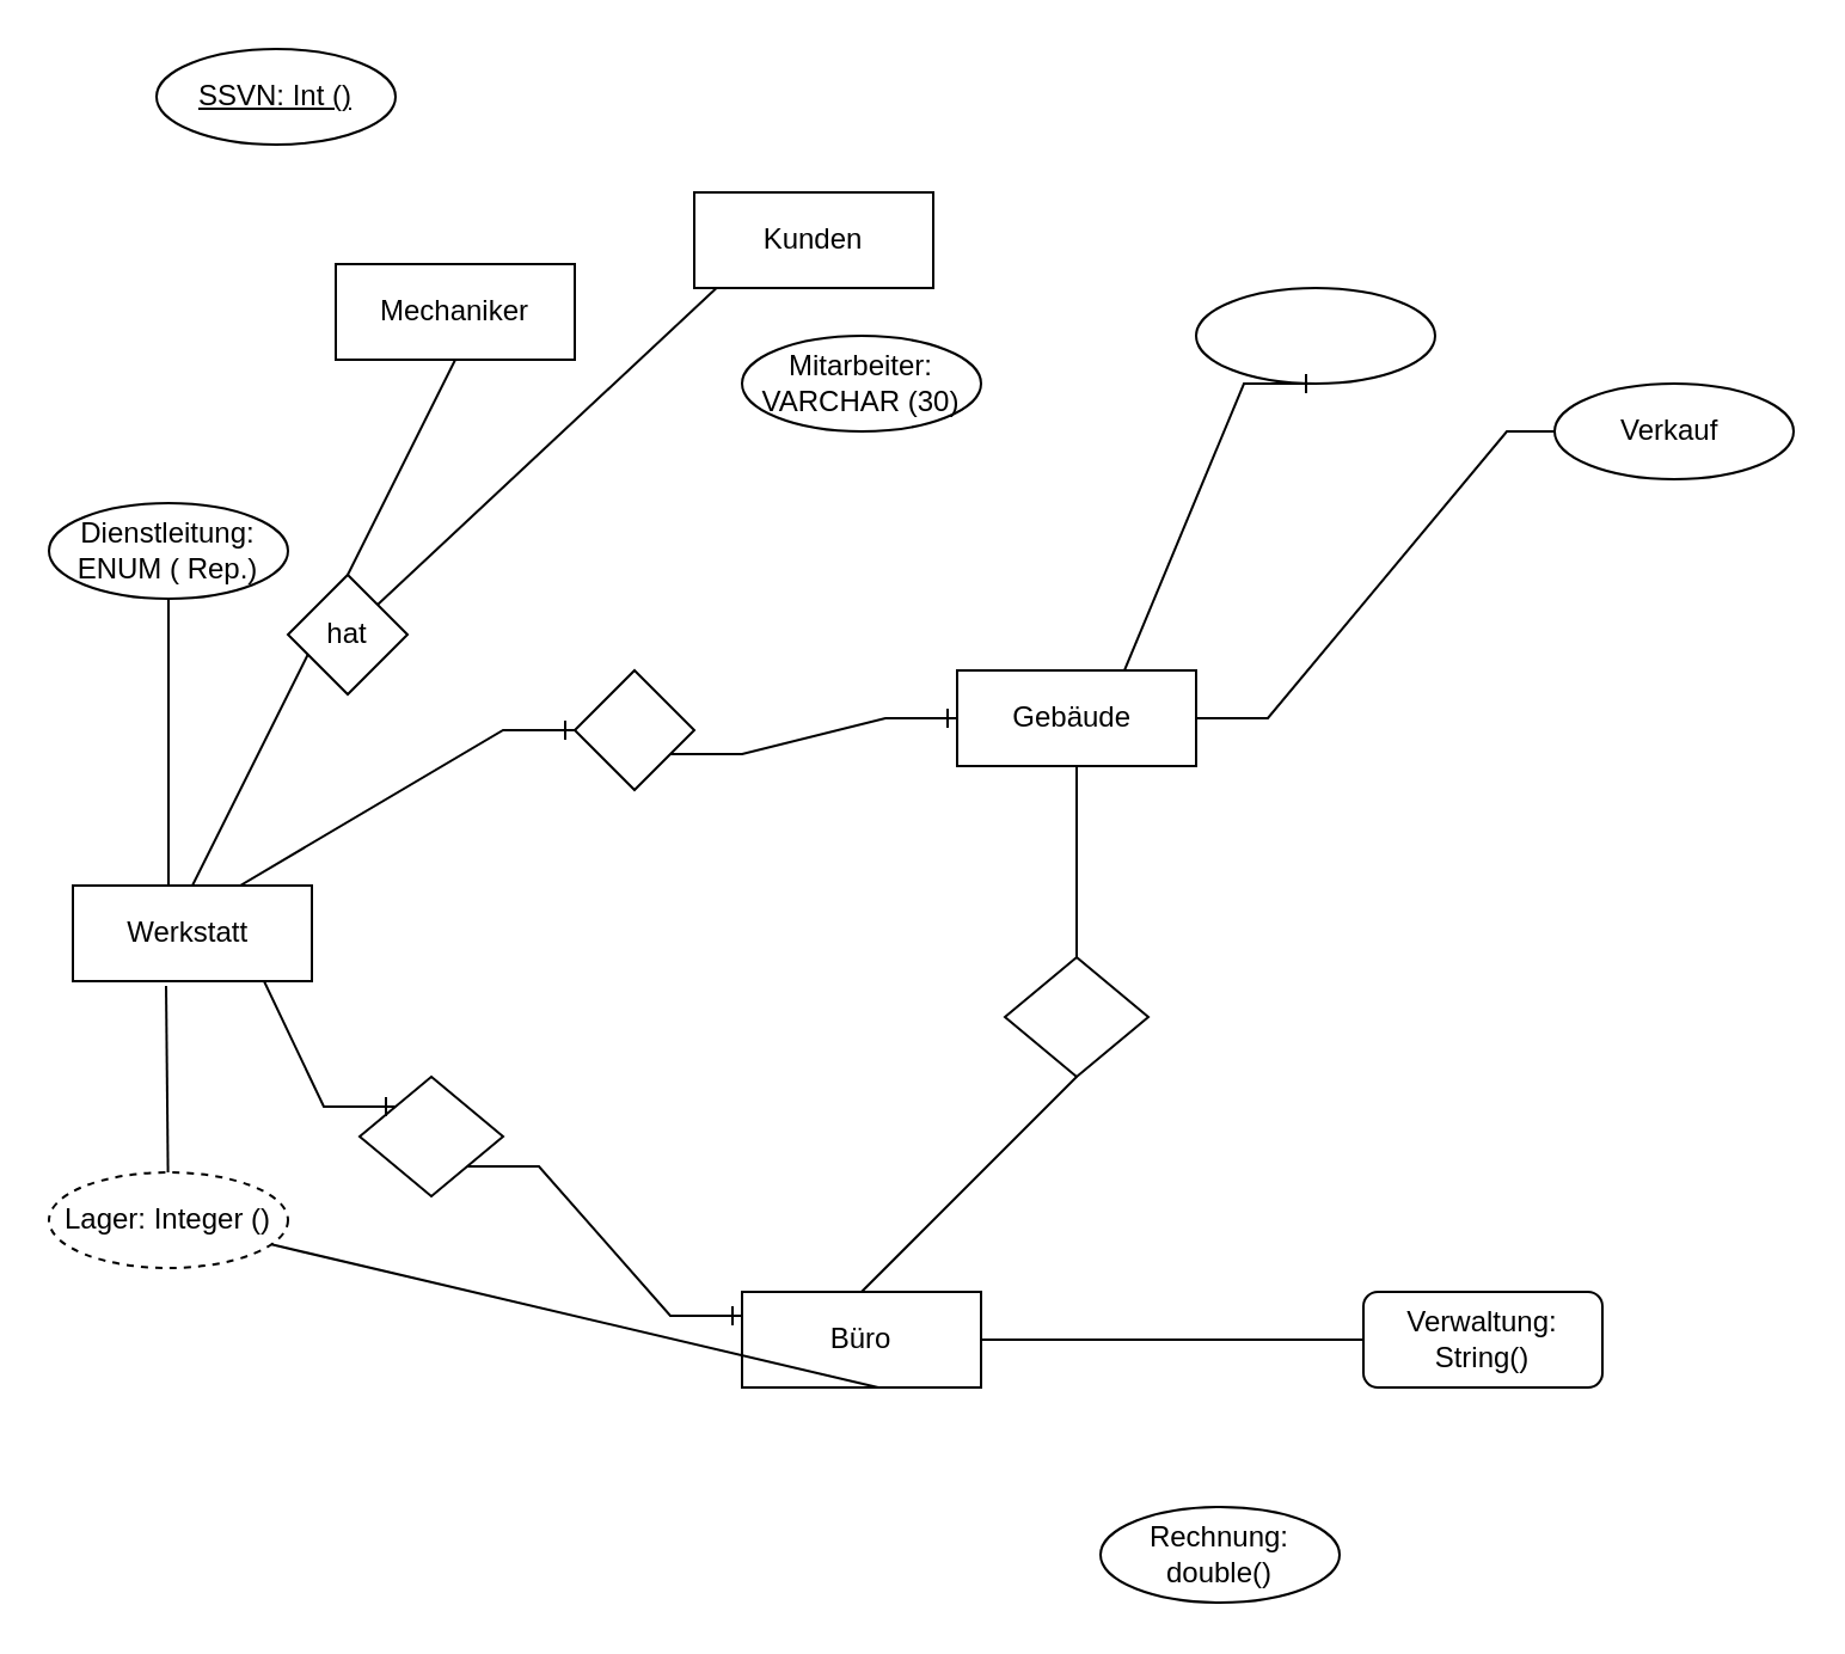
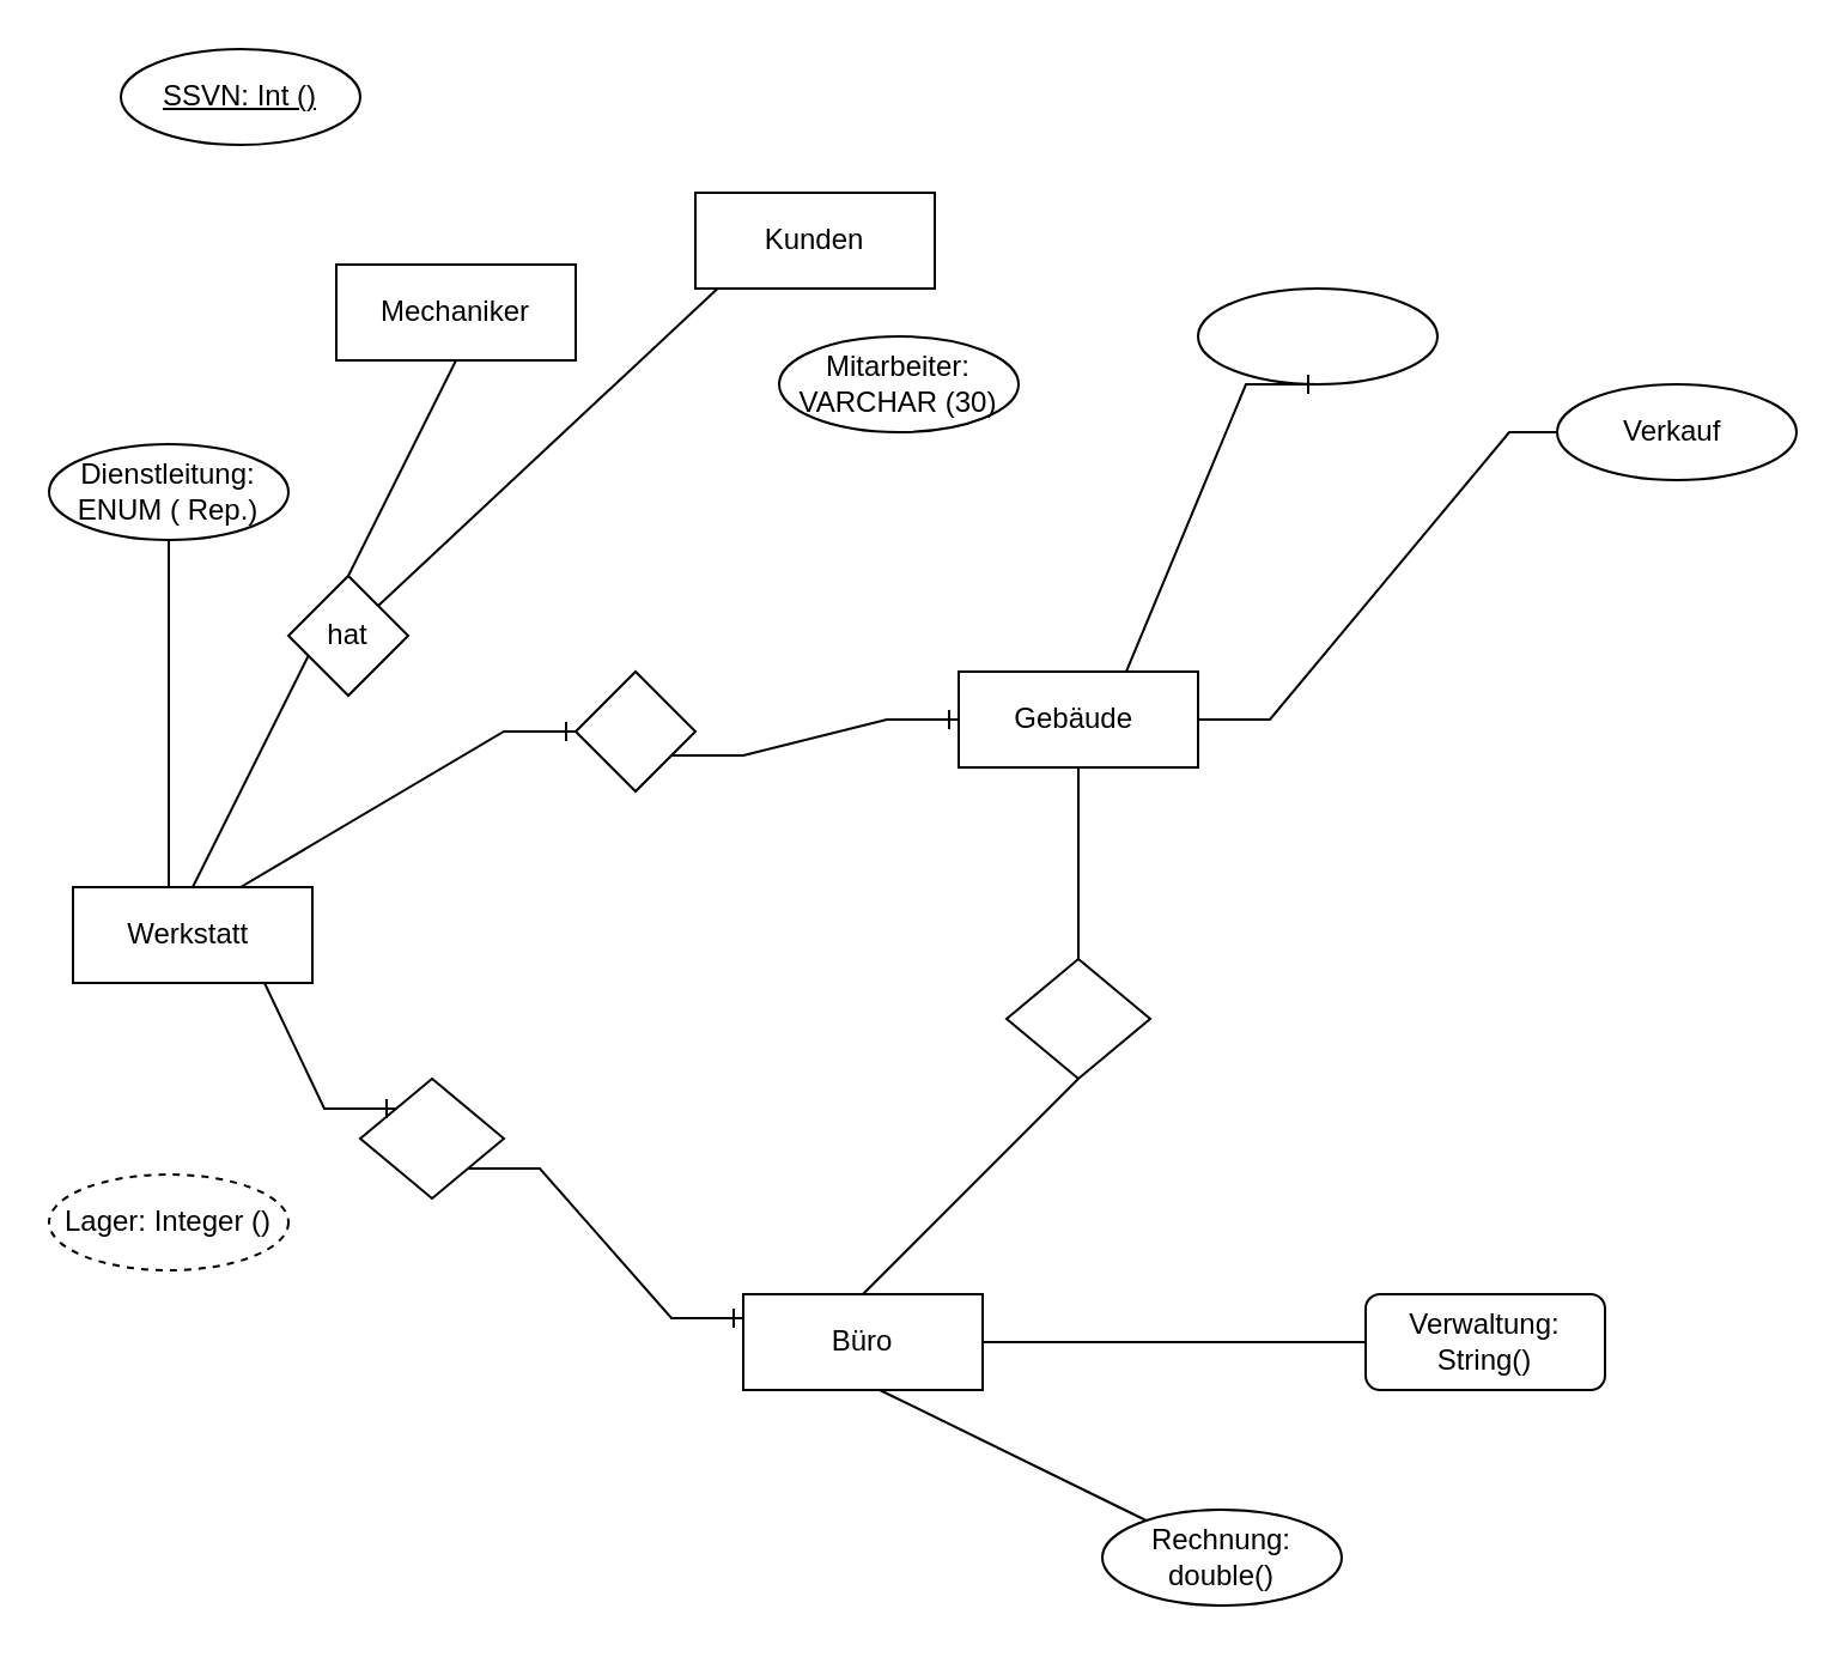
- <mxCell id="33" value="SSVN: Int ()" style="ellipse;whiteSpace=wrap;html=1;align=center;fontStyle=4;" vertex="1" parent="1"><mxGeometry x="65" y="20" width="100" height="40" as="geometry" /></mxCell>
+ <mxCell id="33" value="SSVN: Int ()" style="ellipse;whiteSpace=wrap;html=1;align=center;fontStyle=4;" vertex="1" parent="1"><mxGeometry x="50" y="20" width="100" height="40" as="geometry" /></mxCell>
- <mxCell id="8" value="Mitarbeiter: VARCHAR (30)" style="ellipse;whiteSpace=wrap;html=1;align=center;" vertex="1" parent="1"><mxGeometry x="310" y="140" width="100" height="40" as="geometry" /></mxCell>
+ <mxCell id="8" value="Mitarbeiter: VARCHAR (30)" style="ellipse;whiteSpace=wrap;html=1;align=center;" vertex="1" parent="1"><mxGeometry x="325" y="140" width="100" height="40" as="geometry" /></mxCell>
- <mxCell id="19" value="Dienstleitung: ENUM ( Rep.)" style="ellipse;whiteSpace=wrap;html=1;align=center;" vertex="1" parent="1"><mxGeometry x="20" y="210" width="100" height="40" as="geometry" /></mxCell>
+ <mxCell id="19" value="Dienstleitung: ENUM ( Rep.)" style="ellipse;whiteSpace=wrap;html=1;align=center;" vertex="1" parent="1"><mxGeometry x="20" y="185" width="100" height="40" as="geometry" /></mxCell>
- <mxCell id="17" value="" style="endArrow=none;html=1;rounded=0;exitX=0.39;exitY=1.05;exitDx=0;exitDy=0;exitPerimeter=0;" edge="1" parent="1" source="3" target="18"><mxGeometry relative="1" as="geometry"><mxPoint x="40" y="430" as="sourcePoint" /><mxPoint x="70" y="510" as="targetPoint" /></mxGeometry></mxCell>
- <mxCell id="32" value="" style="endArrow=none;html=1;rounded=0;exitX=0.57;exitY=1;exitDx=0;exitDy=0;exitPerimeter=0;" edge="1" parent="1" source="10" target="18"><mxGeometry relative="1" as="geometry"><mxPoint x="360" y="600" as="sourcePoint" /><mxPoint x="515" y="610" as="targetPoint" /></mxGeometry></mxCell>
+ <mxCell id="32" value="" style="endArrow=none;html=1;rounded=0;exitX=0.57;exitY=1;exitDx=0;exitDy=0;exitPerimeter=0;" edge="1" parent="1" source="10" target="31"><mxGeometry relative="1" as="geometry"><mxPoint x="360" y="600" as="sourcePoint" /><mxPoint x="515" y="610" as="targetPoint" /></mxGeometry></mxCell>
